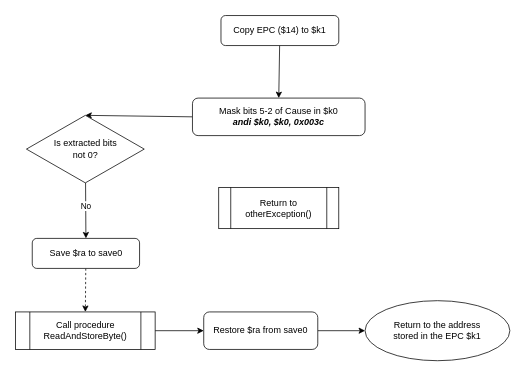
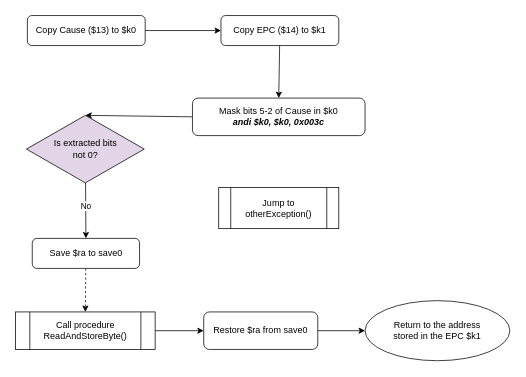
+ <mxCell id="3" value="Copy Cause ($13) to $k0" style="rounded=1;whiteSpace=wrap;html=1;" vertex="1" parent="1"><mxGeometry x="36" y="20" width="157" height="40" as="geometry" /></mxCell>
+ <mxCell id="2" style="edgeStyle=none;html=1;" edge="1" parent="1" source="3" target="5"><mxGeometry relative="1" as="geometry" /></mxCell>
- <mxCell id="10" value="Is extracted bits &lt;br&gt;not 0?" style="rhombus;whiteSpace=wrap;html=1;" vertex="1" parent="1"><mxGeometry x="34.75" y="153" width="157" height="90" as="geometry" /></mxCell>
+ <mxCell id="10" value="Is extracted bits &lt;br&gt;not 0?" style="rhombus;whiteSpace=wrap;html=1;fillColor=#e1d5e7;" vertex="1" parent="1"><mxGeometry x="34.75" y="153" width="157" height="90" as="geometry" /></mxCell>
- <mxCell id="11" value="Return to otherException()" style="shape=process;whiteSpace=wrap;html=1;backgroundOutline=1;" vertex="1" parent="1"><mxGeometry x="291" y="249" width="160" height="55" as="geometry" /></mxCell>
+ <mxCell id="11" value="Jump to otherException()" style="shape=process;whiteSpace=wrap;html=1;backgroundOutline=1;" vertex="1" parent="1"><mxGeometry x="291" y="249" width="160" height="55" as="geometry" /></mxCell>
